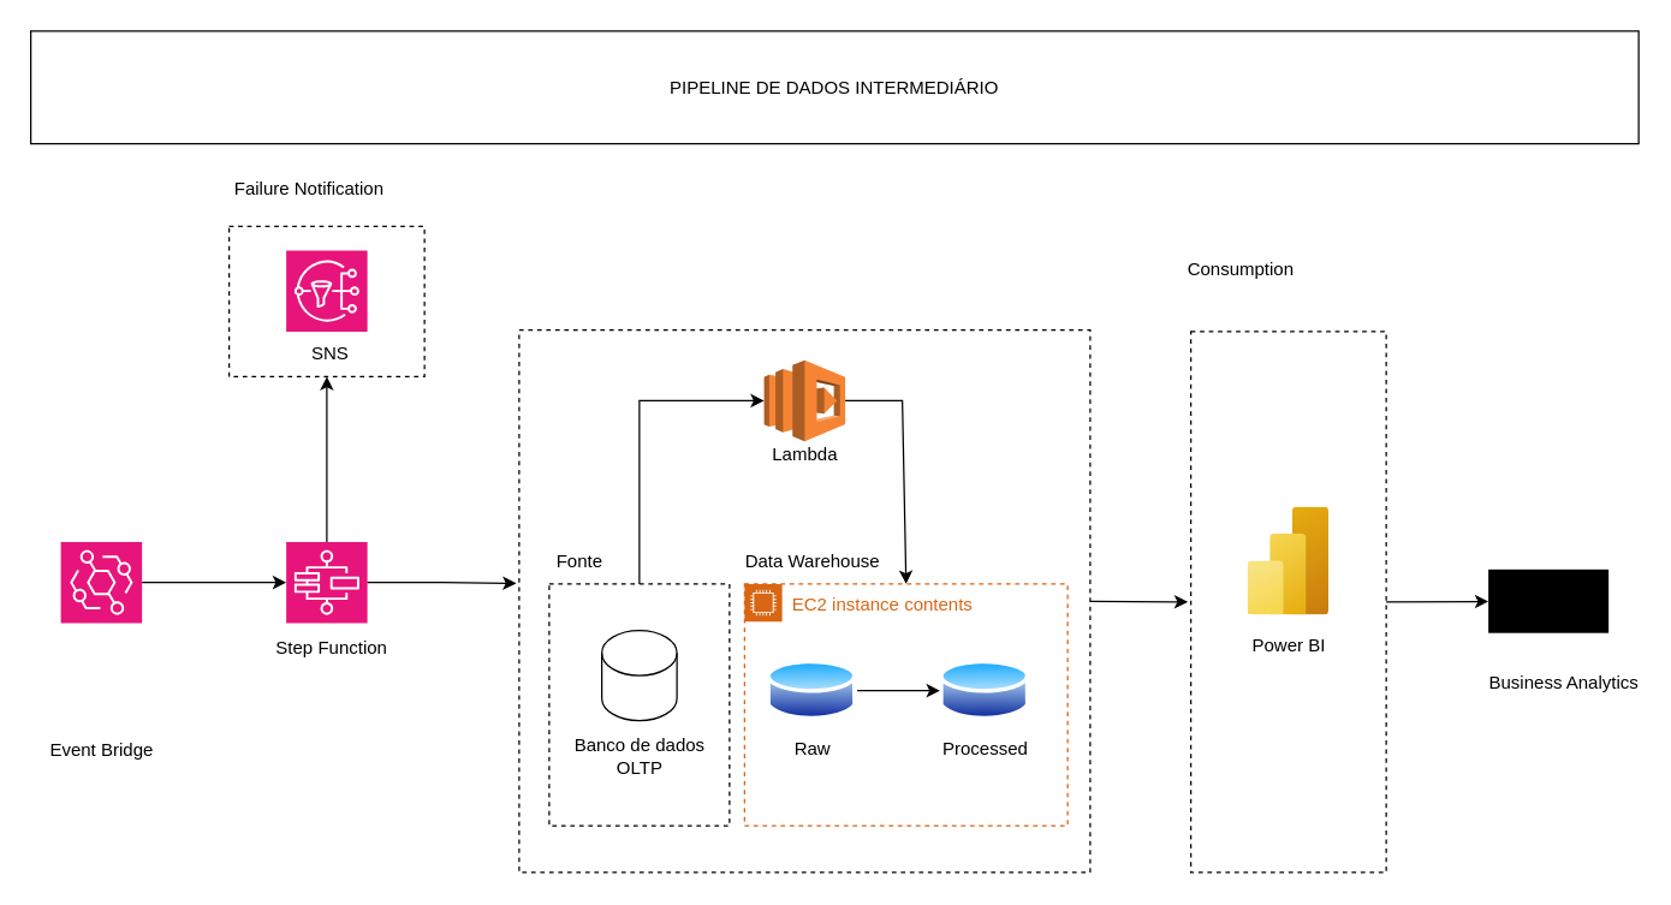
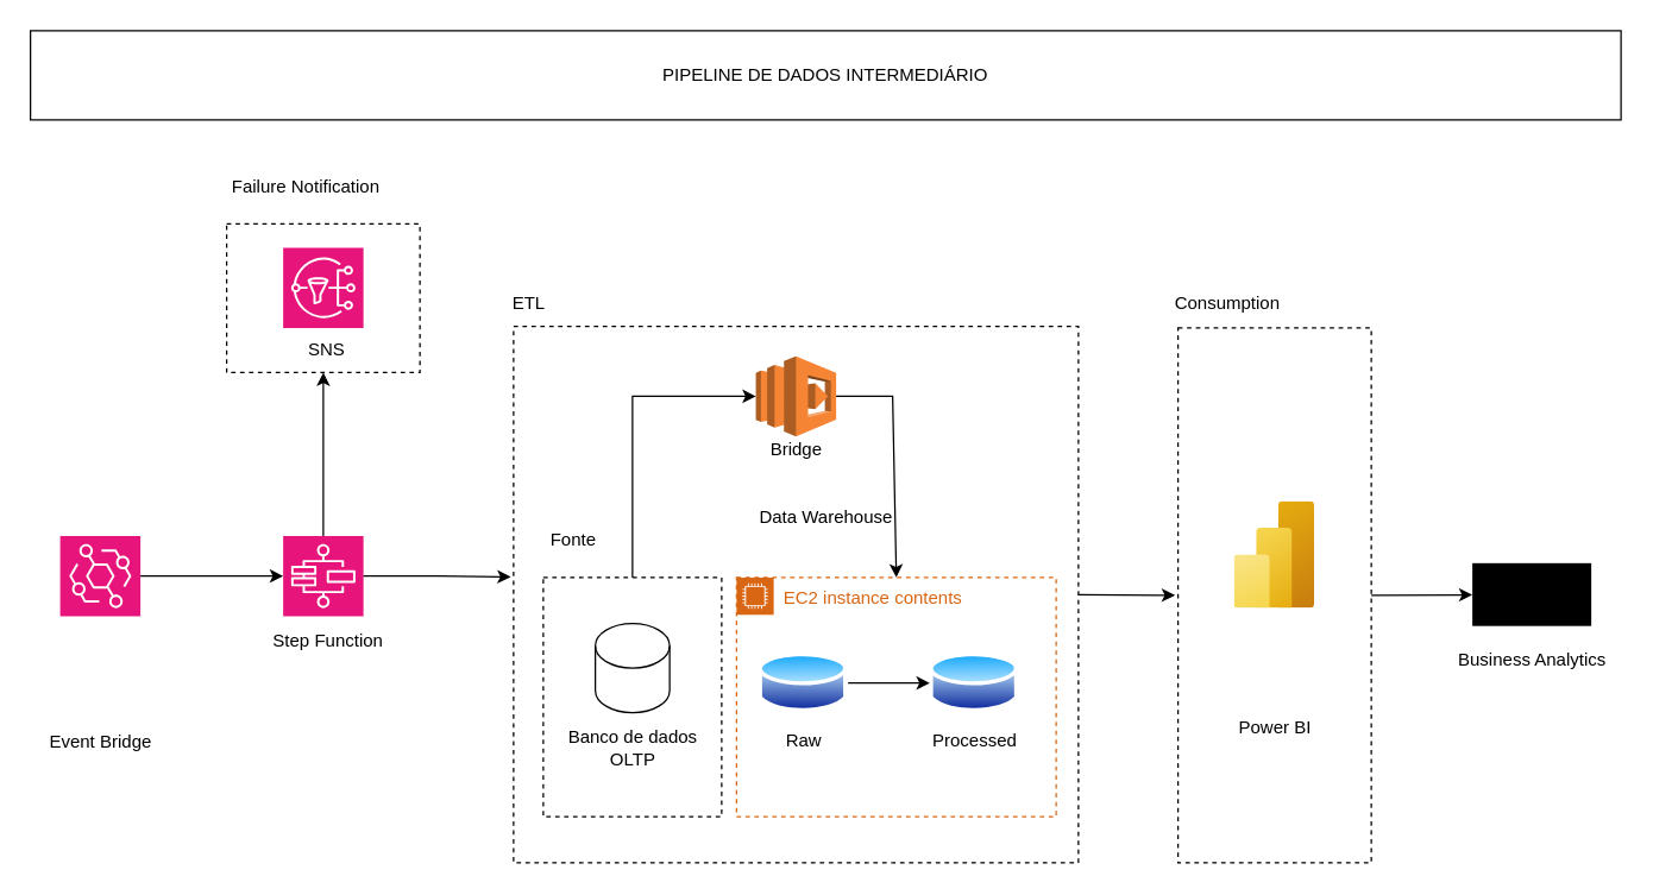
- <mxCell id="6" value="PIPELINE DE DADOS INTERMEDIÁRIO" style="rounded=0;whiteSpace=wrap;html=1;" parent="1" vertex="1"><mxGeometry x="20" y="20" width="1070" height="75" as="geometry" /></mxCell>
+ <mxCell id="6" value="PIPELINE DE DADOS INTERMEDIÁRIO" style="rounded=0;whiteSpace=wrap;html=1;" parent="1" vertex="1"><mxGeometry x="20" y="20" width="1070" height="60" as="geometry" /></mxCell>
- <mxCell id="34" value="Consumption" style="text;html=1;align=center;verticalAlign=middle;resizable=0;points=[];autosize=1;strokeColor=none;fillColor=none;" parent="1" vertex="1"><mxGeometry x="780" y="164" width="90" height="30" as="geometry" /></mxCell>
+ <mxCell id="34" value="Consumption" style="text;html=1;align=center;verticalAlign=middle;resizable=0;points=[];autosize=1;strokeColor=none;fillColor=none;" parent="1" vertex="1"><mxGeometry x="780" y="189" width="90" height="30" as="geometry" /></mxCell>
+ <mxCell id="28" value="ETL" style="text;html=1;align=center;verticalAlign=middle;resizable=0;points=[];autosize=1;strokeColor=none;fillColor=none;" parent="1" vertex="1"><mxGeometry x="330" y="189" width="50" height="30" as="geometry" /></mxCell>
- <mxCell id="24" value="Lambda" style="text;html=1;align=center;verticalAlign=middle;resizable=0;points=[];autosize=1;strokeColor=none;fillColor=none;" parent="1" vertex="1"><mxGeometry x="500" y="287" width="70" height="30" as="geometry" /></mxCell>
+ <mxCell id="24" value="Bridge" style="text;html=1;align=center;verticalAlign=middle;resizable=0;points=[];autosize=1;strokeColor=none;fillColor=none;" parent="1" vertex="1"><mxGeometry x="500" y="287" width="70" height="30" as="geometry" /></mxCell>
- <mxCell id="27" value="Fonte" style="text;html=1;align=center;verticalAlign=middle;resizable=0;points=[];autosize=1;strokeColor=none;fillColor=none;" parent="1" vertex="1"><mxGeometry x="360" y="358" width="50" height="30" as="geometry" /></mxCell>
+ <mxCell id="27" value="Fonte" style="text;html=1;align=center;verticalAlign=middle;resizable=0;points=[];autosize=1;strokeColor=none;fillColor=none;" parent="1" vertex="1"><mxGeometry x="360" y="348" width="50" height="30" as="geometry" /></mxCell>
- <mxCell id="26" value="Data Warehouse" style="text;html=1;align=center;verticalAlign=middle;resizable=0;points=[];autosize=1;strokeColor=none;fillColor=none;" parent="1" vertex="1"><mxGeometry x="485" y="358" width="110" height="30" as="geometry" /></mxCell>
+ <mxCell id="26" value="Data Warehouse" style="text;html=1;align=center;verticalAlign=middle;resizable=0;points=[];autosize=1;strokeColor=none;fillColor=none;" parent="1" vertex="1"><mxGeometry x="500" y="333" width="110" height="30" as="geometry" /></mxCell>
- <mxCell id="20" value="Power BI" style="text;html=1;align=center;verticalAlign=middle;resizable=0;points=[];autosize=1;strokeColor=none;fillColor=none;" parent="1" vertex="1"><mxGeometry x="822" y="414" width="70" height="30" as="geometry" /></mxCell>
+ <mxCell id="20" value="Power BI" style="text;html=1;align=center;verticalAlign=middle;resizable=0;points=[];autosize=1;strokeColor=none;fillColor=none;" parent="1" vertex="1"><mxGeometry x="822" y="474" width="70" height="30" as="geometry" /></mxCell>
- <mxCell id="22" value="Business Analytics" style="text;html=1;align=center;verticalAlign=middle;resizable=0;points=[];autosize=1;strokeColor=none;fillColor=none;" parent="1" vertex="1"><mxGeometry x="980" y="439" width="120" height="30" as="geometry" /></mxCell>
+ <mxCell id="22" value="Business Analytics" style="text;html=1;align=center;verticalAlign=middle;resizable=0;points=[];autosize=1;strokeColor=none;fillColor=none;" parent="1" vertex="1"><mxGeometry x="970" y="429" width="120" height="30" as="geometry" /></mxCell>
